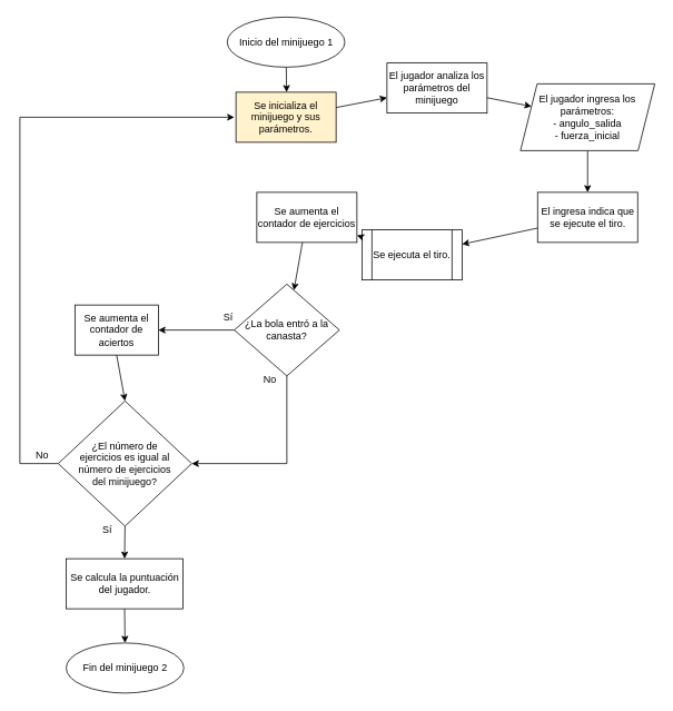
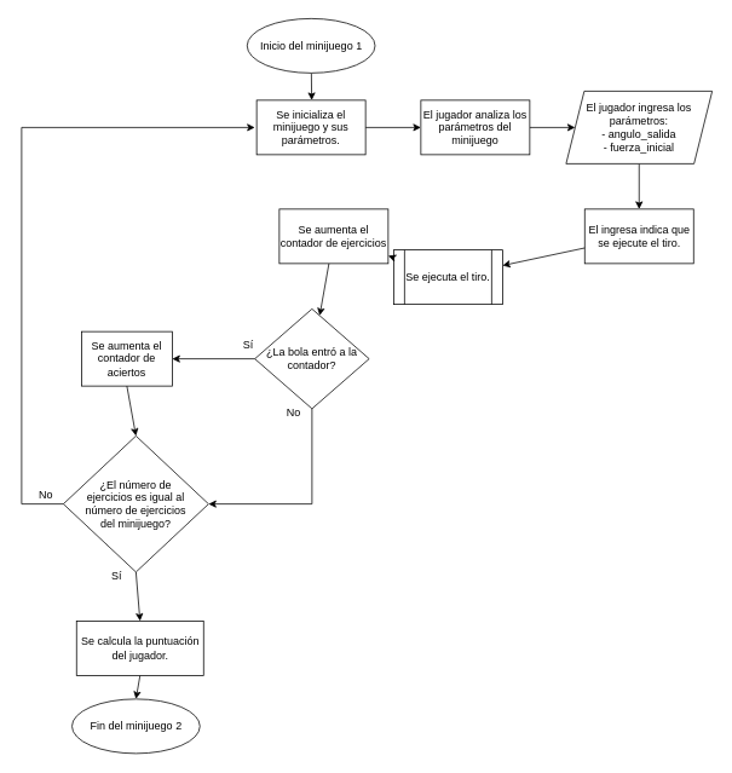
- <mxCell id="14" value="&lt;span&gt;El jugador analiza los parámetros del minijuego&lt;/span&gt;" style="rounded=0;whiteSpace=wrap;html=1;" parent="1" vertex="1"><mxGeometry x="463" y="75" width="120" height="60" as="geometry" /></mxCell>
+ <mxCell id="14" value="&lt;span&gt;El jugador analiza los parámetros del minijuego&lt;/span&gt;" style="rounded=0;whiteSpace=wrap;html=1;" parent="1" vertex="1"><mxGeometry x="463" y="110" width="120" height="60" as="geometry" /></mxCell>
- <mxCell id="15" value="&lt;span&gt;Se inicializa el minijuego y sus parámetros.&lt;/span&gt;" style="rounded=0;whiteSpace=wrap;html=1;fillColor=#fff2cc;" parent="1" vertex="1"><mxGeometry x="282" y="110" width="120" height="60" as="geometry" /></mxCell>
+ <mxCell id="15" value="&lt;span&gt;Se inicializa el minijuego y sus parámetros.&lt;/span&gt;" style="rounded=0;whiteSpace=wrap;html=1;" parent="1" vertex="1"><mxGeometry x="282" y="110" width="120" height="60" as="geometry" /></mxCell>
- <mxCell id="18" value="&lt;span&gt;¿La bola entró a la canasta?&lt;/span&gt;" style="rhombus;whiteSpace=wrap;html=1;" parent="1" vertex="1"><mxGeometry x="280" y="340" width="126" height="110" as="geometry" /></mxCell>
+ <mxCell id="18" value="&lt;span&gt;¿La bola entró a la contador?&lt;/span&gt;" style="rhombus;whiteSpace=wrap;html=1;" parent="1" vertex="1"><mxGeometry x="280" y="340" width="126" height="110" as="geometry" /></mxCell>
- <mxCell id="19" value="&lt;span&gt;Se calcula la puntuación del jugador.&lt;/span&gt;" style="rounded=0;whiteSpace=wrap;html=1;" parent="1" vertex="1"><mxGeometry x="78.5" y="669" width="140" height="60" as="geometry" /></mxCell>
+ <mxCell id="19" value="&lt;span&gt;Se calcula la puntuación del jugador.&lt;/span&gt;" style="rounded=0;whiteSpace=wrap;html=1;" parent="1" vertex="1"><mxGeometry x="83.5" y="684" width="140" height="60" as="geometry" /></mxCell>
